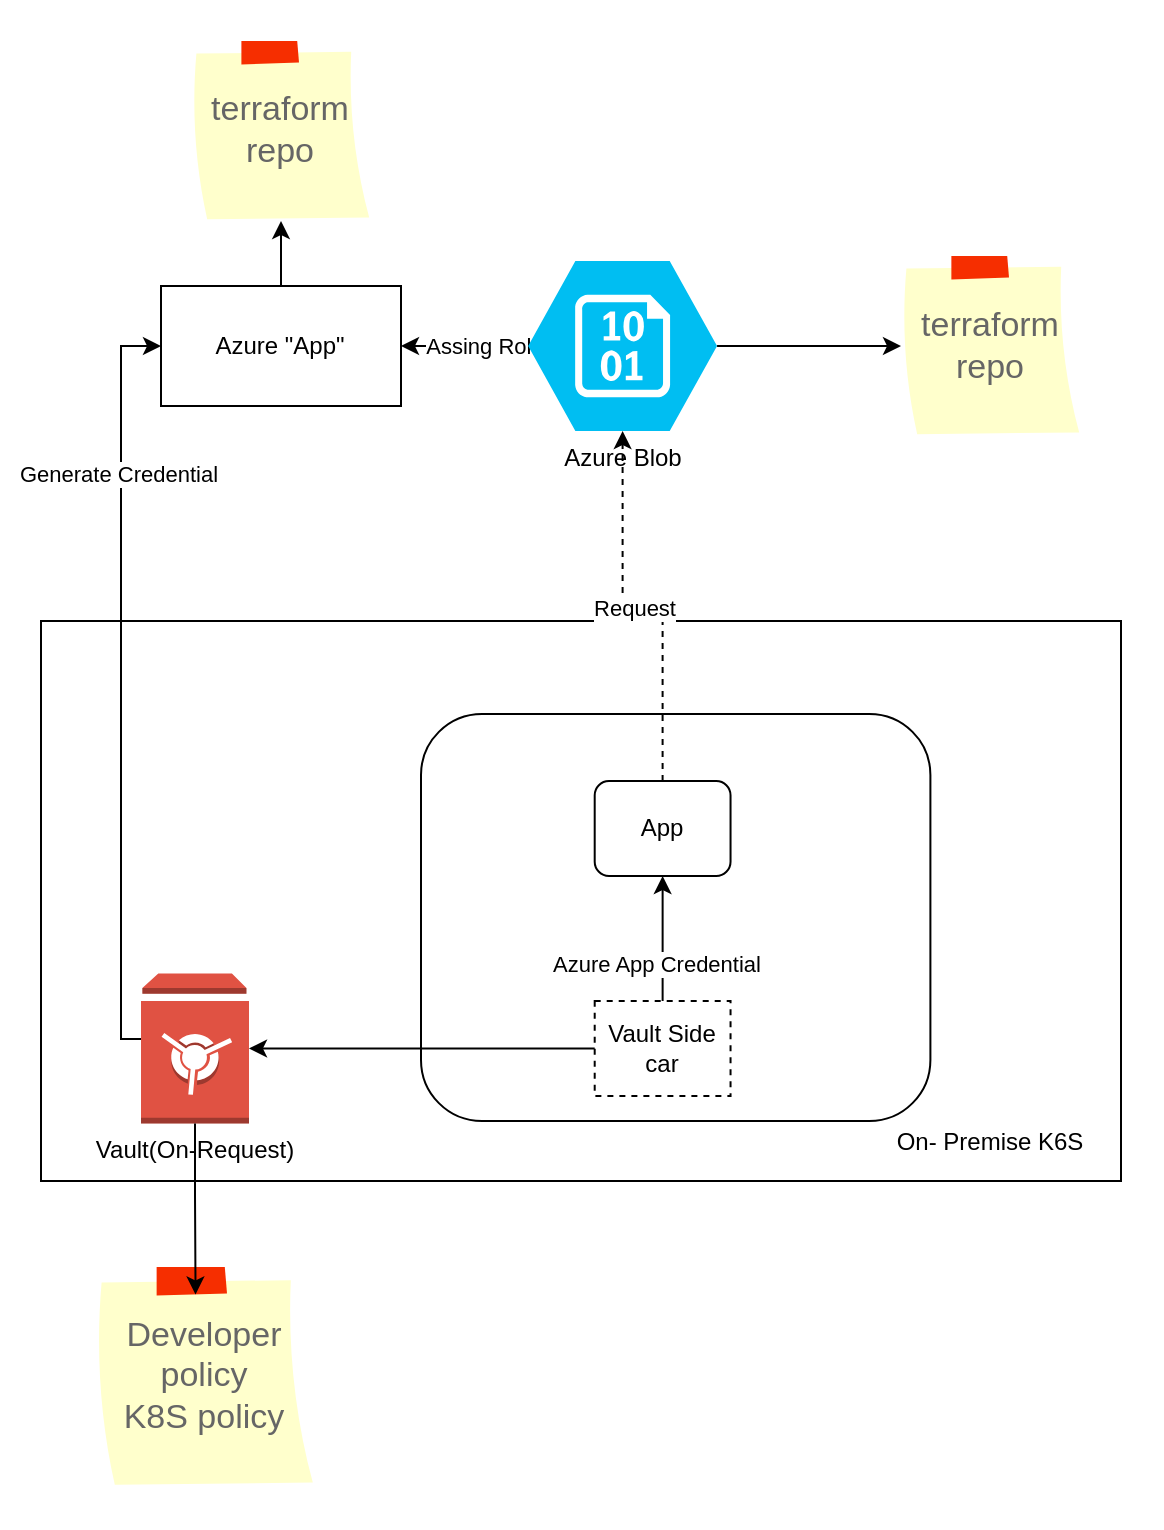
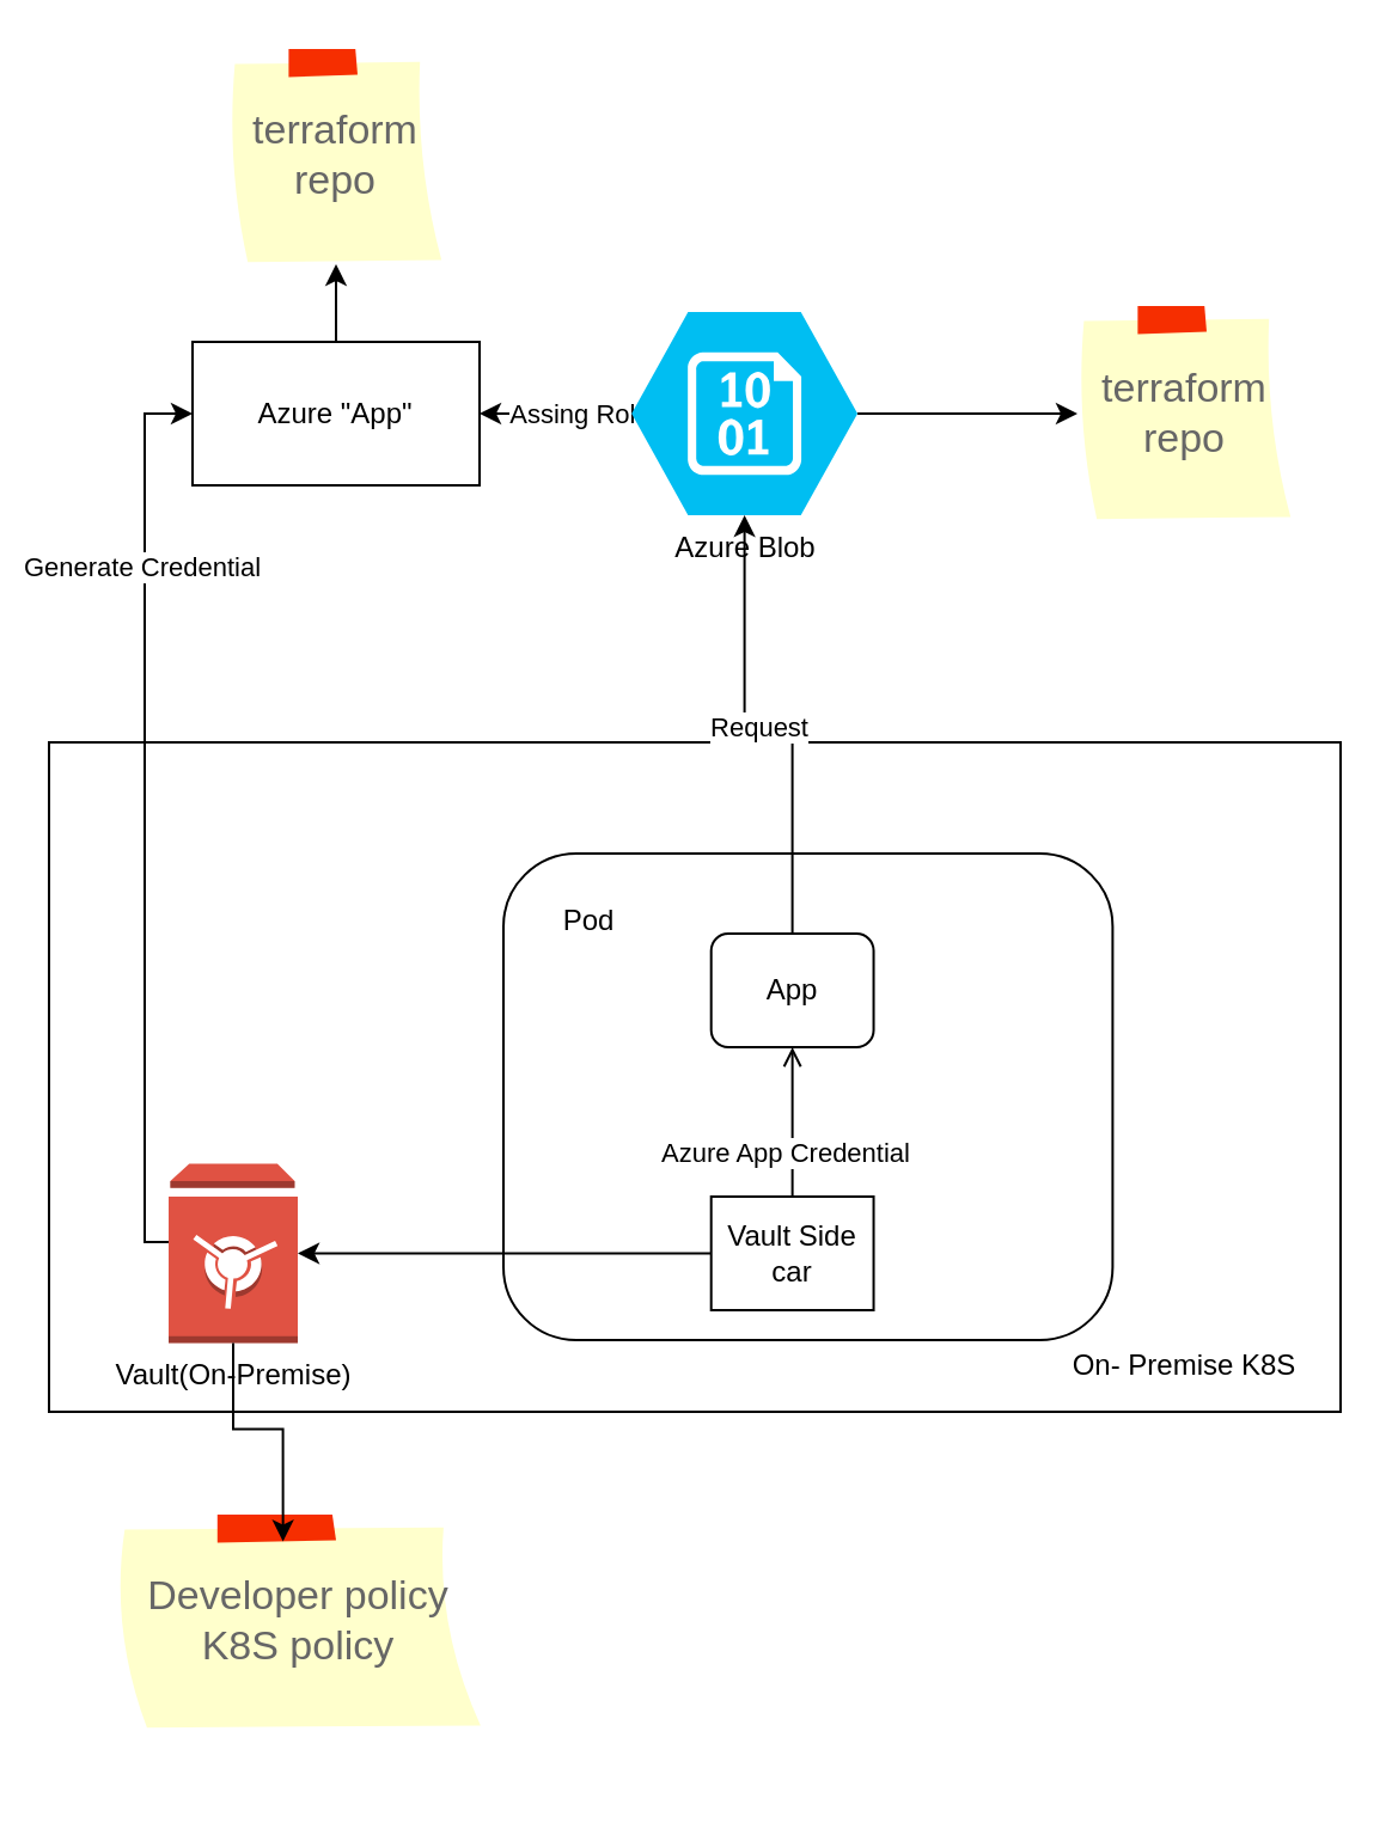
- <mxCell id="13" style="edgeStyle=orthogonalEdgeStyle;rounded=0;orthogonalLoop=1;jettySize=auto;html=1;dashed=1;" edge="1" parent="1" source="15" target="10"><mxGeometry relative="1" as="geometry" /></mxCell>
+ <mxCell id="13" style="edgeStyle=orthogonalEdgeStyle;rounded=0;orthogonalLoop=1;jettySize=auto;html=1;" edge="1" parent="1" source="15" target="10"><mxGeometry relative="1" as="geometry" /></mxCell>
+ <mxCell id="12" value="Pod" style="text;html=1;strokeColor=none;fillColor=none;align=center;verticalAlign=middle;whiteSpace=wrap;rounded=0;" vertex="1" parent="1"><mxGeometry x="220" y="370" width="52.12" height="30" as="geometry" /></mxCell>
- <mxCell id="16" style="edgeStyle=orthogonalEdgeStyle;rounded=0;orthogonalLoop=1;jettySize=auto;html=1;" edge="1" parent="1" source="18" target="15"><mxGeometry relative="1" as="geometry" /></mxCell>
+ <mxCell id="16" style="edgeStyle=orthogonalEdgeStyle;rounded=0;orthogonalLoop=1;jettySize=auto;html=1;endArrow=open;" edge="1" parent="1" source="18" target="15"><mxGeometry relative="1" as="geometry" /></mxCell>
- <mxCell id="18" value="Vault Side car" style="rounded=0;whiteSpace=wrap;html=1;dashed=1;" vertex="1" parent="1"><mxGeometry x="296.85" y="500" width="67.92" height="47.5" as="geometry" /></mxCell>
+ <mxCell id="18" value="Vault Side car" style="rounded=0;whiteSpace=wrap;html=1;" vertex="1" parent="1"><mxGeometry x="296.85" y="500" width="67.92" height="47.5" as="geometry" /></mxCell>
- <mxCell id="6" value="On- Premise K6S" style="text;html=1;strokeColor=none;fillColor=none;align=center;verticalAlign=middle;whiteSpace=wrap;rounded=0;" vertex="1" parent="1"><mxGeometry x="440" y="556.25" width="110" height="30" as="geometry" /></mxCell>
+ <mxCell id="6" value="On- Premise K8S" style="text;html=1;strokeColor=none;fillColor=none;align=center;verticalAlign=middle;whiteSpace=wrap;rounded=0;" vertex="1" parent="1"><mxGeometry x="440" y="556.25" width="110" height="30" as="geometry" /></mxCell>
- <mxCell id="5" value="Vault(On-Request)" style="outlineConnect=0;dashed=0;verticalLabelPosition=bottom;verticalAlign=top;align=center;html=1;shape=mxgraph.aws3.vault;fillColor=#E05243;gradientColor=none;" vertex="1" parent="1"><mxGeometry x="70" y="486.25" width="54" height="75" as="geometry" /></mxCell>
+ <mxCell id="5" value="Vault(On-Premise)" style="outlineConnect=0;dashed=0;verticalLabelPosition=bottom;verticalAlign=top;align=center;html=1;shape=mxgraph.aws3.vault;fillColor=#E05243;gradientColor=none;" vertex="1" parent="1"><mxGeometry x="70" y="486.25" width="54" height="75" as="geometry" /></mxCell>
- <mxCell id="24" value="Developer policy&lt;br&gt;K8S policy" style="strokeWidth=1;shadow=0;dashed=0;align=center;html=1;shape=mxgraph.mockup.text.stickyNote2;fontColor=#666666;mainText=;fontSize=17;whiteSpace=wrap;fillColor=#ffffcc;strokeColor=#F62E00;" vertex="1" parent="1"><mxGeometry x="47" y="633" width="110" height="110" as="geometry" /></mxCell>
+ <mxCell id="24" value="Developer policy&lt;br&gt;K8S policy" style="strokeWidth=1;shadow=0;dashed=0;align=center;html=1;shape=mxgraph.mockup.text.stickyNote2;fontColor=#666666;mainText=;fontSize=17;whiteSpace=wrap;fillColor=#ffffcc;strokeColor=#F62E00;" vertex="1" parent="1"><mxGeometry x="47" y="633" width="155" height="90" as="geometry" /></mxCell>
